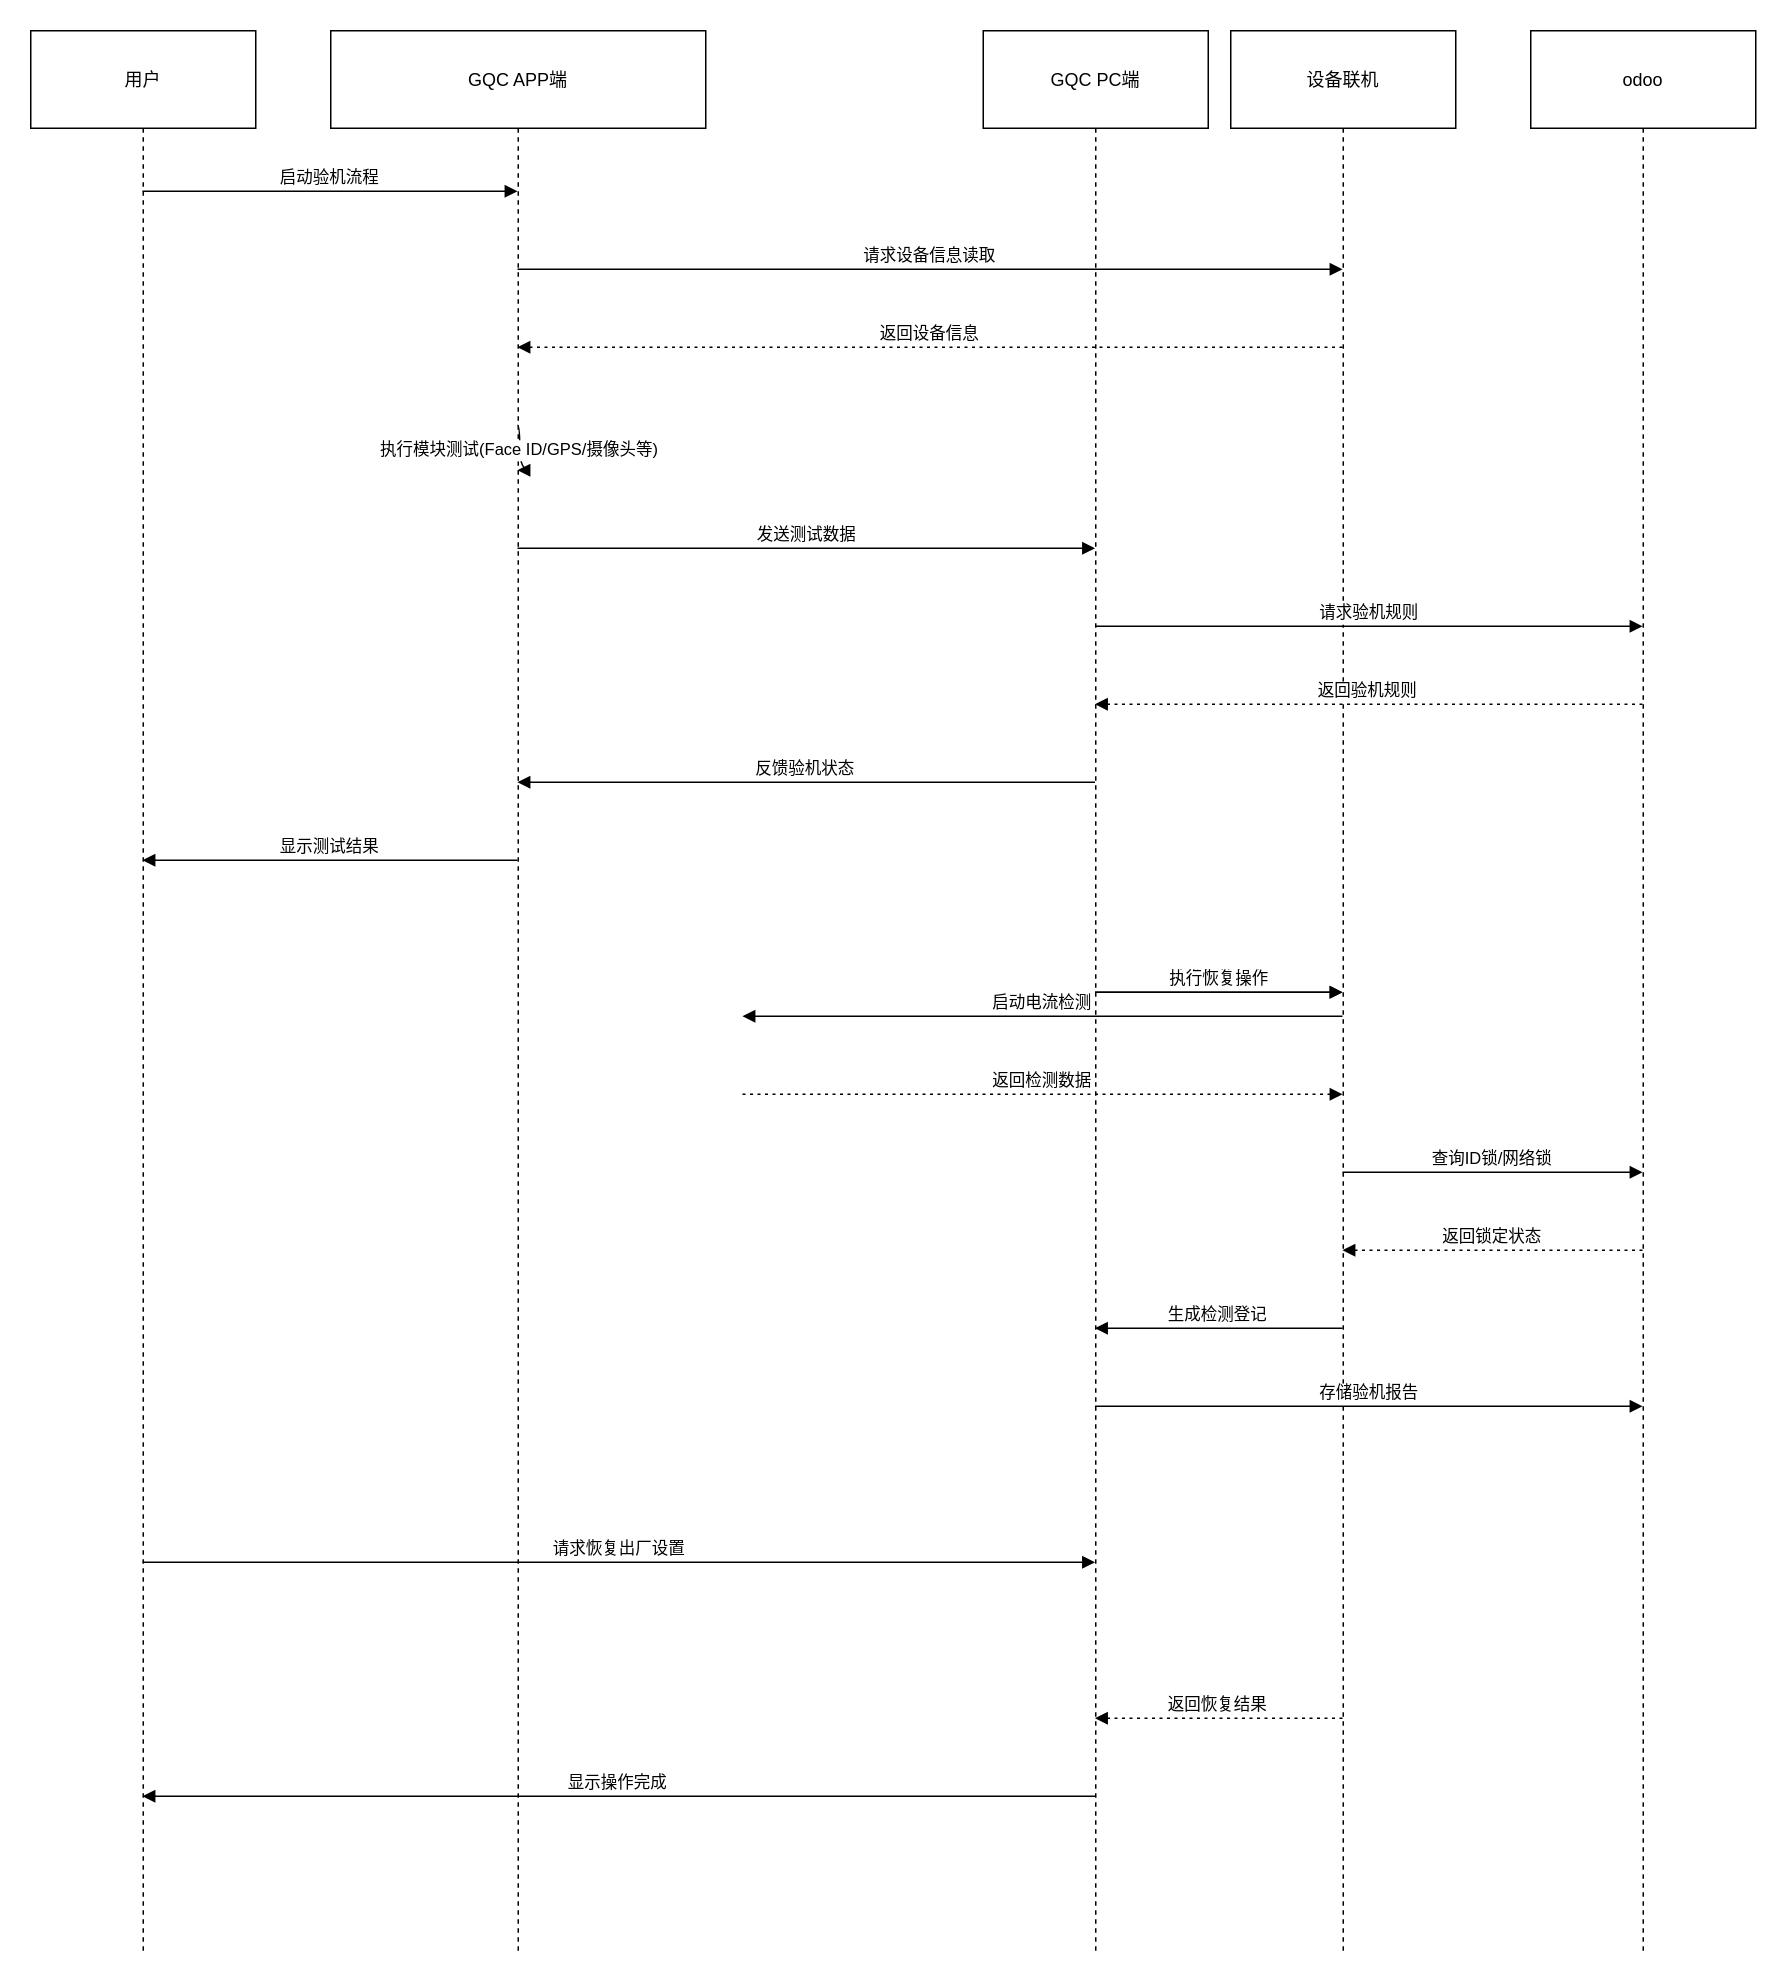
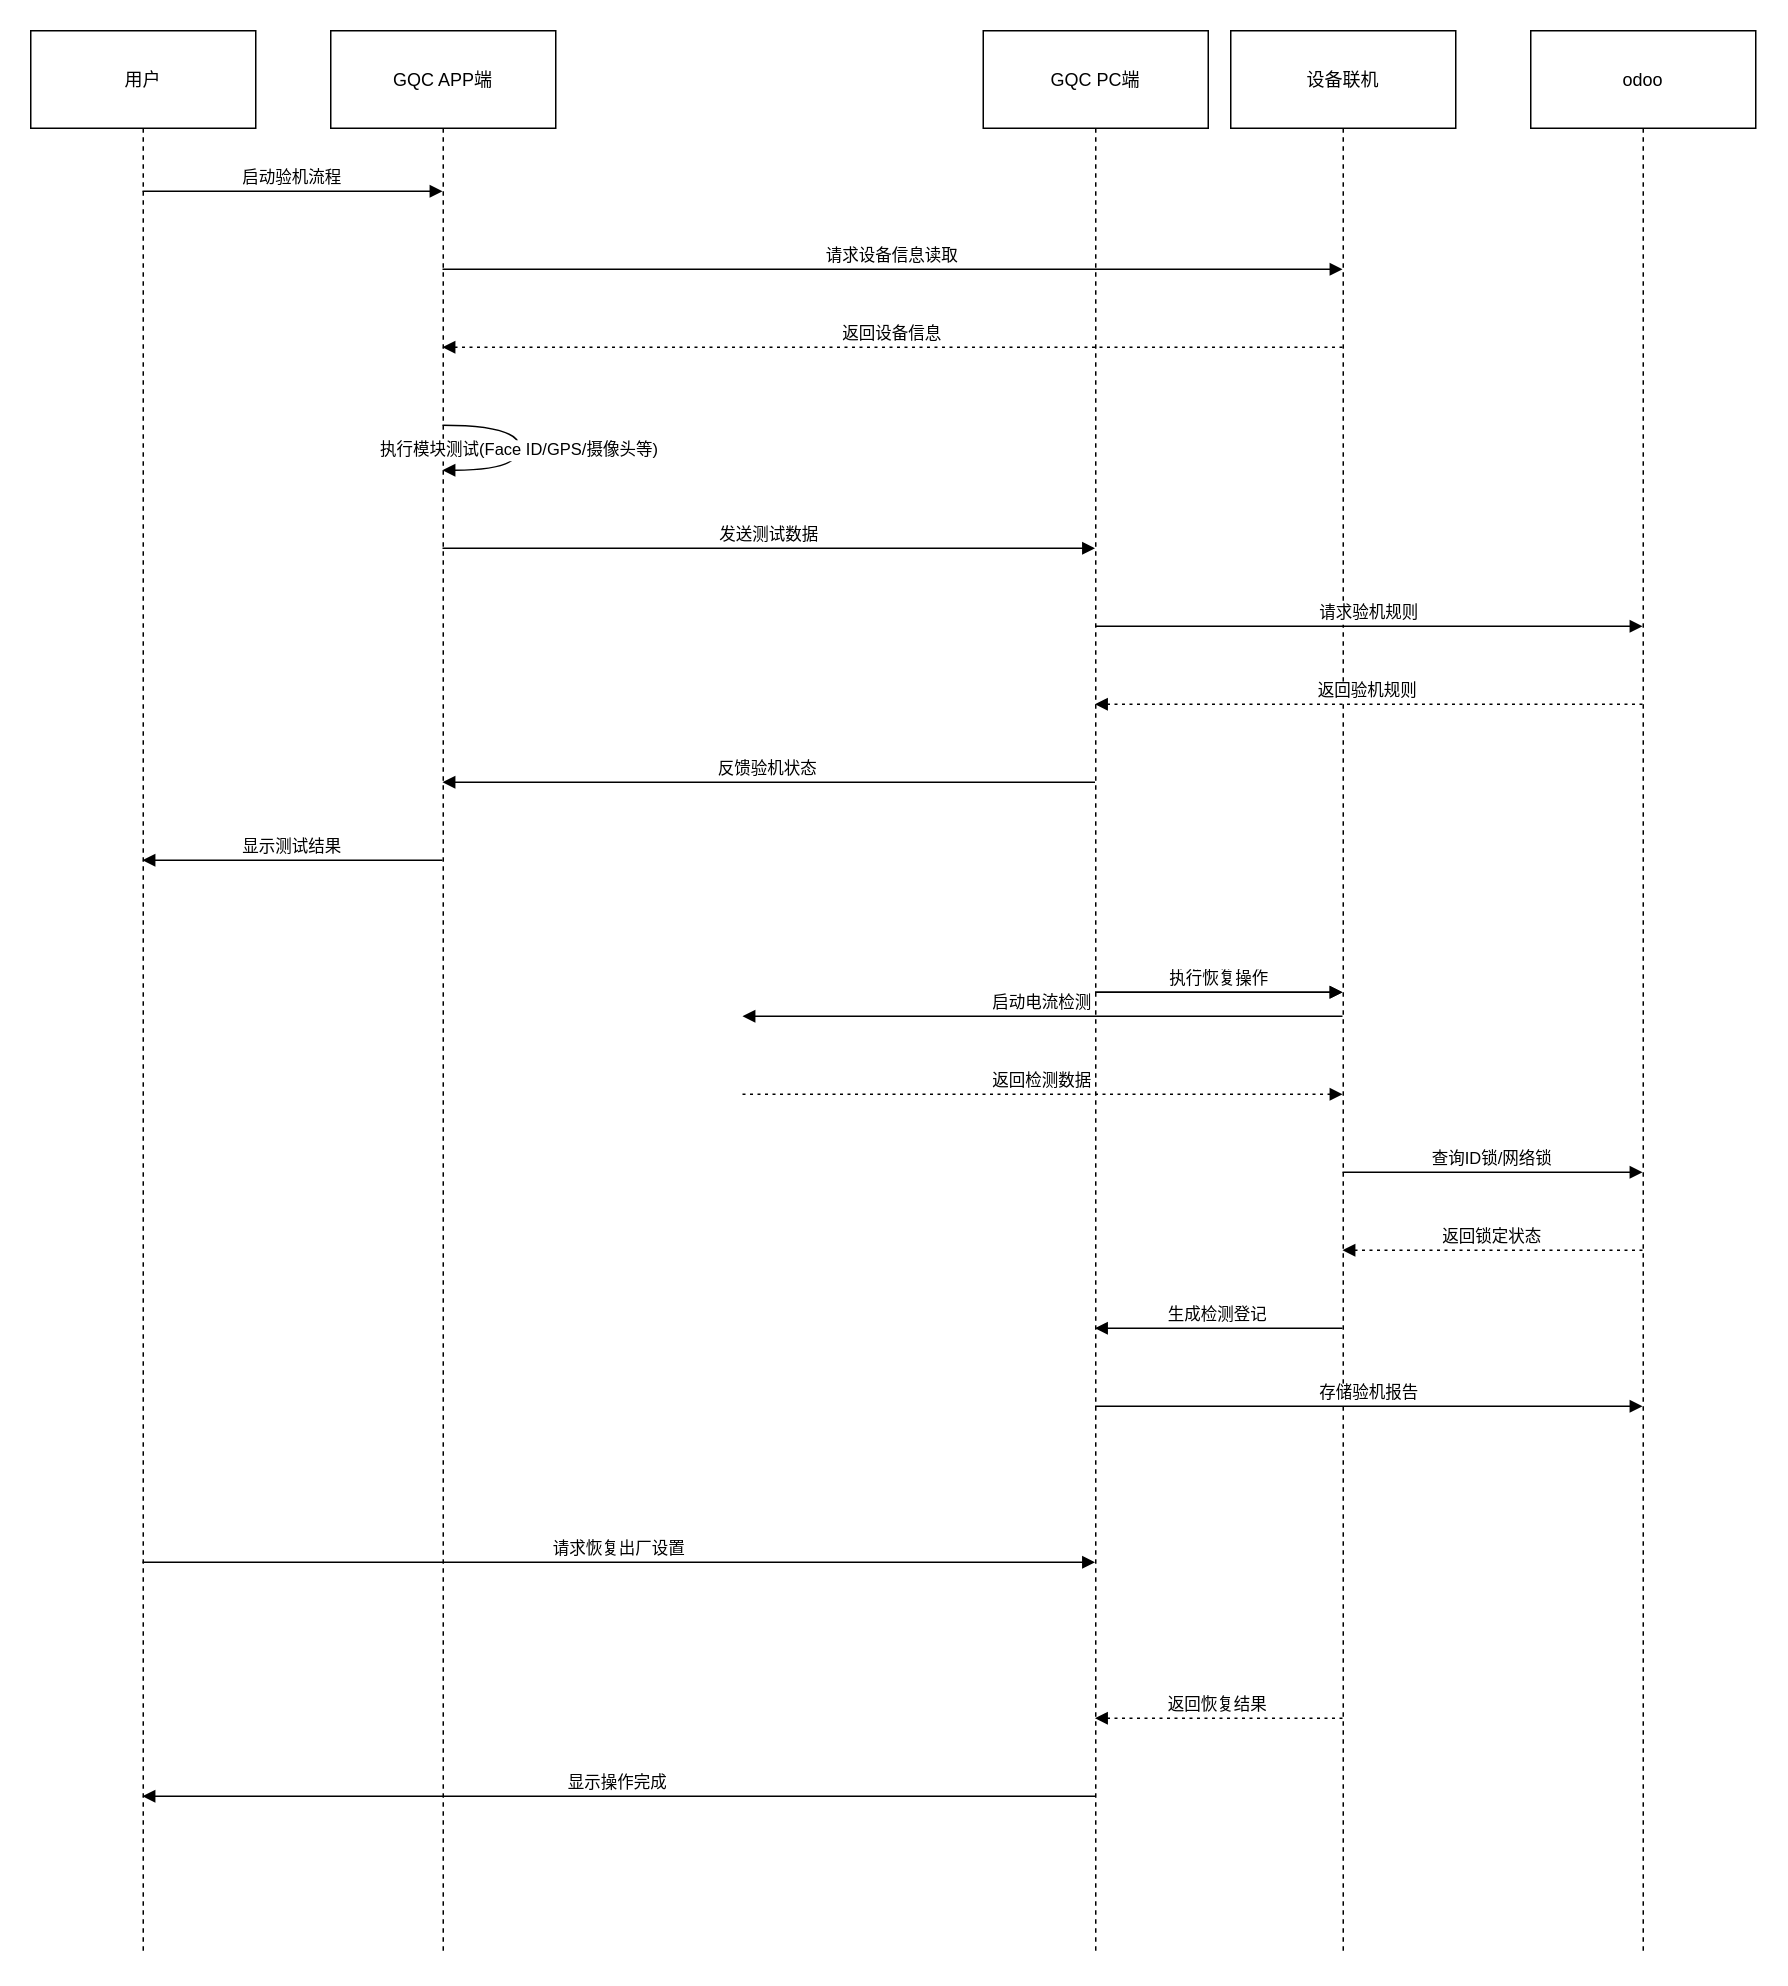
- <mxCell id="3" value="GQC APP端" style="shape=umlLifeline;perimeter=lifelinePerimeter;whiteSpace=wrap;container=1;dropTarget=0;collapsible=0;recursiveResize=0;outlineConnect=0;portConstraint=eastwest;newEdgeStyle={&quot;edgeStyle&quot;:&quot;elbowEdgeStyle&quot;,&quot;elbow&quot;:&quot;vertical&quot;,&quot;curved&quot;:0,&quot;rounded&quot;:0};size=65;" vertex="1" parent="1"><mxGeometry x="220" y="20" width="250" height="1282" as="geometry" /></mxCell>
+ <mxCell id="3" value="GQC APP端" style="shape=umlLifeline;perimeter=lifelinePerimeter;whiteSpace=wrap;container=1;dropTarget=0;collapsible=0;recursiveResize=0;outlineConnect=0;portConstraint=eastwest;newEdgeStyle={&quot;edgeStyle&quot;:&quot;elbowEdgeStyle&quot;,&quot;elbow&quot;:&quot;vertical&quot;,&quot;curved&quot;:0,&quot;rounded&quot;:0};size=65;" vertex="1" parent="1"><mxGeometry x="220" y="20" width="150" height="1282" as="geometry" /></mxCell>
